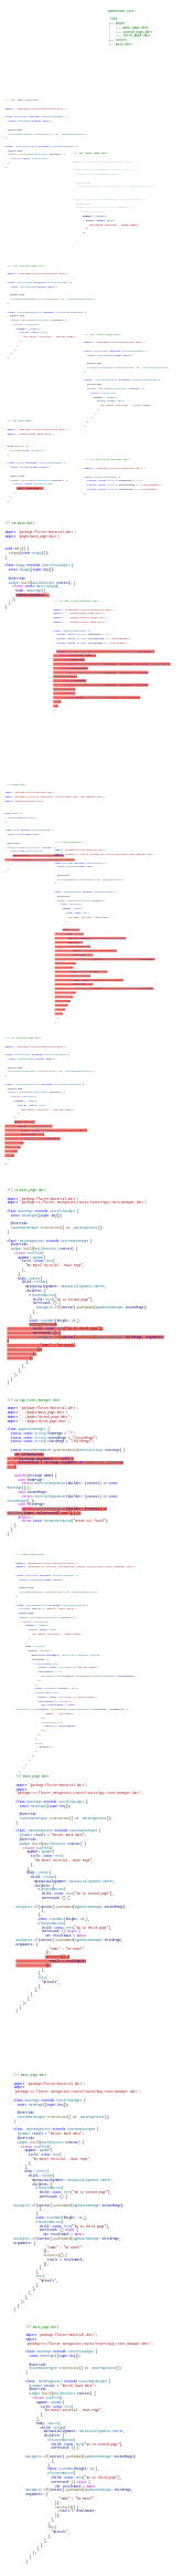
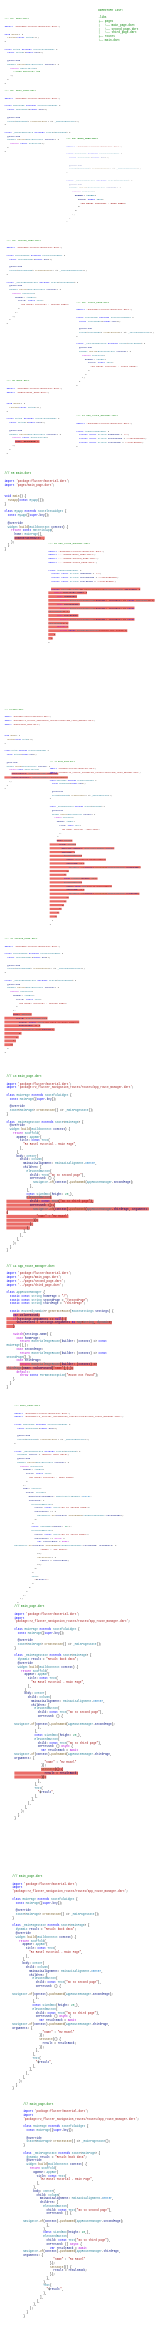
+ <mxCell id="2" value="&lt;div style=&quot;color: rgb(0, 0, 0); font-family: Consolas, &amp;quot;Courier New&amp;quot;, monospace; font-weight: normal; font-size: 14px; line-height: 19px;&quot;&gt;&lt;div style=&quot;&quot;&gt;&lt;div style=&quot;line-height: 19px;&quot;&gt;&lt;div style=&quot;font-size: 12px;&quot;&gt;&lt;div style=&quot;line-height: 19px;&quot;&gt;&lt;div style=&quot;&quot;&gt;&lt;span style=&quot;color: rgb(0, 128, 0);&quot;&gt;/// 01: main.dart&lt;/span&gt;&lt;/div&gt;&lt;br&gt;&lt;div style=&quot;&quot;&gt;&lt;span style=&quot;color: #0000ff;&quot;&gt;import&lt;/span&gt; &lt;span style=&quot;color: #a31515;&quot;&gt;'package:flutter/material.dart'&lt;/span&gt;;&lt;/div&gt;&lt;br&gt;&lt;div style=&quot;&quot;&gt;&lt;span style=&quot;color: #0000ff;&quot;&gt;void&lt;/span&gt; &lt;span style=&quot;color: #795e26;&quot;&gt;main&lt;/span&gt;() {&lt;/div&gt;&lt;div style=&quot;&quot;&gt;&amp;nbsp; &lt;span style=&quot;color: #795e26;&quot;&gt;runApp&lt;/span&gt;(&lt;span style=&quot;color: #0000ff;&quot;&gt;const&lt;/span&gt; &lt;span style=&quot;color: #267f99;&quot;&gt;MyApp&lt;/span&gt;());&lt;/div&gt;&lt;div style=&quot;&quot;&gt;}&lt;/div&gt;&lt;br&gt;&lt;div style=&quot;&quot;&gt;&lt;span style=&quot;color: #0000ff;&quot;&gt;class&lt;/span&gt; &lt;span style=&quot;color: #267f99;&quot;&gt;MyApp&lt;/span&gt; &lt;span style=&quot;color: #0000ff;&quot;&gt;extends&lt;/span&gt; &lt;span style=&quot;color: #267f99;&quot;&gt;StatelessWidget&lt;/span&gt; {&lt;/div&gt;&lt;div style=&quot;&quot;&gt;&amp;nbsp; &lt;span style=&quot;color: #0000ff;&quot;&gt;const&lt;/span&gt; &lt;span style=&quot;color: #267f99;&quot;&gt;MyApp&lt;/span&gt;({&lt;span style=&quot;color: #0000ff;&quot;&gt;super&lt;/span&gt;.&lt;span style=&quot;color: #001080;&quot;&gt;key&lt;/span&gt;});&lt;/div&gt;&lt;br&gt;&lt;div style=&quot;&quot;&gt;&amp;nbsp; &lt;span style=&quot;color: #001080;&quot;&gt;@&lt;/span&gt;&lt;span style=&quot;color: #001080;&quot;&gt;override&lt;/span&gt;&lt;/div&gt;&lt;div style=&quot;&quot;&gt;&amp;nbsp; &lt;span style=&quot;color: #267f99;&quot;&gt;Widget&lt;/span&gt; &lt;span style=&quot;color: #795e26;&quot;&gt;build&lt;/span&gt;(&lt;span style=&quot;color: #267f99;&quot;&gt;BuildContext&lt;/span&gt; &lt;span style=&quot;color: #001080;&quot;&gt;context&lt;/span&gt;) {&lt;/div&gt;&lt;div style=&quot;&quot;&gt;&amp;nbsp; &amp;nbsp; &lt;span style=&quot;color: #af00db;&quot;&gt;return&lt;/span&gt; &lt;span style=&quot;color: #267f99;&quot;&gt;MaterialApp&lt;/span&gt;(&lt;/div&gt;&lt;div style=&quot;&quot;&gt;&amp;nbsp; &amp;nbsp; &amp;nbsp; &lt;span style=&quot;color: #008000;&quot;&gt;//TODO material App&lt;/span&gt;&lt;/div&gt;&lt;div style=&quot;&quot;&gt;&amp;nbsp; &amp;nbsp; );&lt;/div&gt;&lt;div style=&quot;&quot;&gt;&amp;nbsp; }&lt;/div&gt;&lt;div style=&quot;&quot;&gt;}&lt;/div&gt;&lt;/div&gt;&lt;/div&gt;&lt;/div&gt;&lt;/div&gt;&lt;/div&gt;" style="text;whiteSpace=wrap;html=1;" parent="1" vertex="1"><mxGeometry x="20" y="65" width="430" height="360" as="geometry" /></mxCell>
